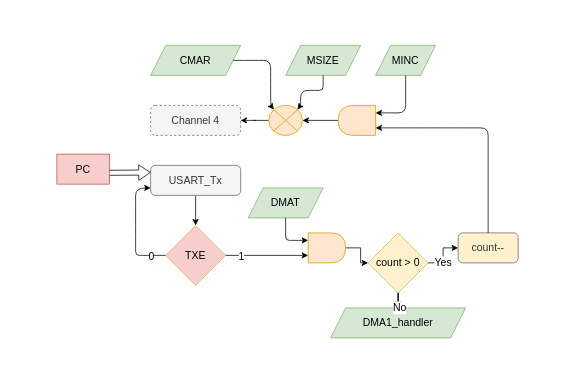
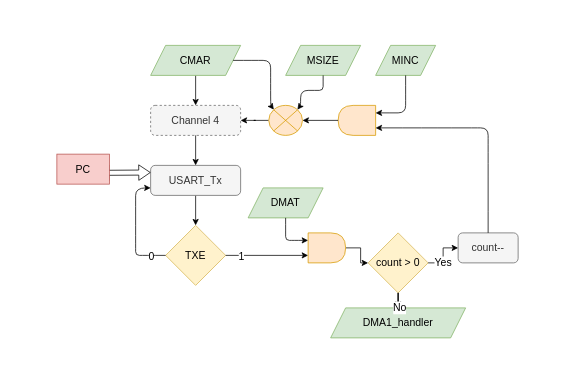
+ <mxCell id="13" style="edgeStyle=orthogonalEdgeStyle;rounded=0;orthogonalLoop=1;jettySize=auto;html=1;entryX=0.5;entryY=0;entryDx=0;entryDy=0;fontSize=14;" parent="3" source="14" target="12" edge="1"><mxGeometry relative="1" as="geometry" /></mxCell>
+ <mxCell id="28" value="" style="edgeStyle=orthogonalEdgeStyle;rounded=0;orthogonalLoop=1;jettySize=auto;html=1;fontSize=14;" parent="3" source="12" target="17" edge="1"><mxGeometry relative="1" as="geometry" /></mxCell>
- <mxCell id="6" value="count--" style="rounded=1;whiteSpace=wrap;html=1;fontSize=14;fillColor=#fff2cc;fontColor=#333333;strokeColor=#666666;" parent="3" vertex="1"><mxGeometry x="550" y="250" width="80" height="40" as="geometry" /></mxCell>
+ <mxCell id="6" value="count--" style="rounded=1;whiteSpace=wrap;html=1;fontSize=14;fillColor=#f5f5f5;fontColor=#333333;strokeColor=#666666;" parent="3" vertex="1"><mxGeometry x="550" y="250" width="80" height="40" as="geometry" /></mxCell>
- <mxCell id="4" value="TXE" style="rhombus;whiteSpace=wrap;html=1;fontSize=14;fillColor=#f8cecc;strokeColor=#d6b656;" parent="3" vertex="1"><mxGeometry x="160" y="240" width="80" height="80" as="geometry" /></mxCell>
+ <mxCell id="4" value="TXE" style="rhombus;whiteSpace=wrap;html=1;fontSize=14;fillColor=#fff2cc;strokeColor=#d6b656;" parent="3" vertex="1"><mxGeometry x="160" y="240" width="80" height="80" as="geometry" /></mxCell>
